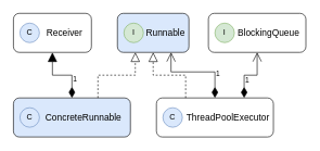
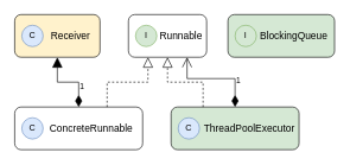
- <mxCell id="3" value="&lt;font style=&quot;font-size: 14px;&quot;&gt;Receiver&amp;nbsp; &amp;nbsp;&lt;/font&gt;" style="rounded=1;whiteSpace=wrap;html=1;align=right;" vertex="1" parent="2"><mxGeometry width="120" height="60" as="geometry" /></mxCell>
+ <mxCell id="3" value="&lt;font style=&quot;font-size: 14px;&quot;&gt;Receiver&amp;nbsp; &amp;nbsp;&lt;/font&gt;" style="rounded=1;whiteSpace=wrap;html=1;align=right;fillColor=#fff2cc;" vertex="1" parent="2"><mxGeometry width="120" height="60" as="geometry" /></mxCell>
- <mxCell id="9" value="&lt;span style=&quot;font-size: 14px;&quot;&gt;Runnable&amp;nbsp;&lt;/span&gt;" style="rounded=1;whiteSpace=wrap;html=1;align=right;container=0;fillColor=#dae8fc;" vertex="1" parent="1"><mxGeometry x="180" y="20" width="110" height="60" as="geometry" /></mxCell>
+ <mxCell id="9" value="&lt;span style=&quot;font-size: 14px;&quot;&gt;Runnable&amp;nbsp;&lt;/span&gt;" style="rounded=1;whiteSpace=wrap;html=1;align=right;container=0;" vertex="1" parent="1"><mxGeometry x="180" y="20" width="110" height="60" as="geometry" /></mxCell>
- <mxCell id="11" value="&lt;span style=&quot;font-size: 14px;&quot;&gt;BlockingQueue&amp;nbsp;&amp;nbsp;&lt;/span&gt;" style="rounded=1;whiteSpace=wrap;html=1;align=right;container=0;" vertex="1" parent="1"><mxGeometry x="320" y="20" width="150" height="60" as="geometry" /></mxCell>
+ <mxCell id="11" value="&lt;span style=&quot;font-size: 14px;&quot;&gt;BlockingQueue&amp;nbsp;&amp;nbsp;&lt;/span&gt;" style="rounded=1;whiteSpace=wrap;html=1;align=right;container=0;fillColor=#d5e8d4;" vertex="1" parent="1"><mxGeometry x="320" y="20" width="150" height="60" as="geometry" /></mxCell>
- <mxCell id="17" value="1" style="endArrow=open;html=1;endSize=12;startArrow=diamondThin;startSize=14;startFill=1;edgeStyle=orthogonalEdgeStyle;align=left;verticalAlign=bottom;rounded=0;exitX=0.75;exitY=0;exitDx=0;exitDy=0;" edge="1" parent="1" source="7" target="11"><mxGeometry x="-0.6" relative="1" as="geometry"><mxPoint x="340" y="160" as="sourcePoint" /><mxPoint x="273" y="90" as="targetPoint" /><mxPoint as="offset" /></mxGeometry></mxCell>
- <mxCell id="5" value="&lt;span style=&quot;font-size: 14px;&quot;&gt;ConcreteRunnable&amp;nbsp; &amp;nbsp;&lt;/span&gt;" style="rounded=1;whiteSpace=wrap;html=1;align=right;container=0;fillColor=#dae8fc;" vertex="1" parent="1"><mxGeometry x="20" y="150" width="180" height="60" as="geometry" /></mxCell>
+ <mxCell id="5" value="&lt;span style=&quot;font-size: 14px;&quot;&gt;ConcreteRunnable&amp;nbsp; &amp;nbsp;&lt;/span&gt;" style="rounded=1;whiteSpace=wrap;html=1;align=right;container=0;" vertex="1" parent="1"><mxGeometry x="20" y="150" width="180" height="60" as="geometry" /></mxCell>
- <mxCell id="7" value="&lt;span style=&quot;font-size: 14px;&quot;&gt;ThreadPoolExecutor&amp;nbsp;&lt;/span&gt;" style="rounded=1;whiteSpace=wrap;html=1;align=right;container=0;" vertex="1" parent="1"><mxGeometry x="240" y="150" width="180" height="60" as="geometry" /></mxCell>
+ <mxCell id="7" value="&lt;span style=&quot;font-size: 14px;&quot;&gt;ThreadPoolExecutor&amp;nbsp;&lt;/span&gt;" style="rounded=1;whiteSpace=wrap;html=1;align=right;container=0;fillColor=#d5e8d4;" vertex="1" parent="1"><mxGeometry x="240" y="150" width="180" height="60" as="geometry" /></mxCell>
